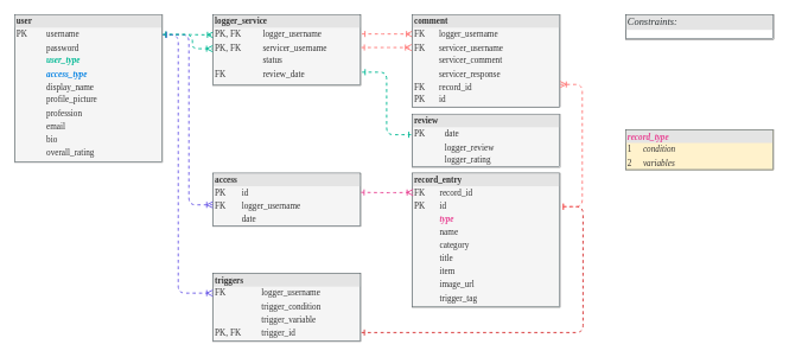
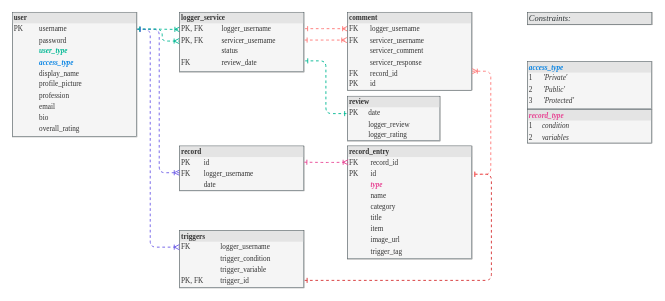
- <mxCell id="19" value="&lt;div style=&quot;box-sizing: border-box ; width: 100% ; background: #e4e4e4 ; padding: 2px&quot;&gt;&lt;font size=&quot;1&quot; style=&quot;&quot; color=&quot;#2d3436&quot;&gt;&lt;span style=&quot;font-size: 14px;&quot;&gt;&lt;i&gt;Constraints:&lt;/i&gt;&lt;/span&gt;&lt;/font&gt;&lt;table style=&quot;width: 100% ; font-size: 1em&quot; cellpadding=&quot;2&quot; cellspacing=&quot;0&quot;&gt;&lt;/table&gt;&lt;/div&gt;" style="verticalAlign=top;align=left;overflow=fill;html=1;rounded=0;shadow=0;comic=0;labelBackgroundColor=none;strokeWidth=0.5;fontFamily=Verdana;fontSize=12;fillColor=default;strokeColor=default;fontColor=#333333;glass=0;noLabel=0;portConstraint=none;labelPadding=0;strokeOpacity=100;perimeterSpacing=0;spacingTop=0;spacing=2;spacingLeft=0;labelBorderColor=#636e72;" parent="1" vertex="1"><mxGeometry x="879" y="20" width="208" height="35" as="geometry" /></mxCell>
+ <mxCell id="19" value="&lt;div style=&quot;box-sizing: border-box ; width: 100% ; background: #e4e4e4 ; padding: 2px&quot;&gt;&lt;font size=&quot;1&quot; style=&quot;&quot; color=&quot;#2d3436&quot;&gt;&lt;span style=&quot;font-size: 14px;&quot;&gt;&lt;i&gt;Constraints:&lt;/i&gt;&lt;/span&gt;&lt;/font&gt;&lt;table style=&quot;width: 100% ; font-size: 1em&quot; cellpadding=&quot;2&quot; cellspacing=&quot;0&quot;&gt;&lt;/table&gt;&lt;/div&gt;" style="verticalAlign=top;align=left;overflow=fill;html=1;rounded=0;shadow=0;comic=0;labelBackgroundColor=none;strokeWidth=0.5;fontFamily=Verdana;fontSize=12;fillColor=default;strokeColor=default;fontColor=#333333;glass=0;noLabel=0;portConstraint=none;labelPadding=0;strokeOpacity=100;perimeterSpacing=0;spacingTop=0;spacing=2;spacingLeft=0;labelBorderColor=#636e72;" parent="1" vertex="1"><mxGeometry x="879" y="20" width="208" height="21" as="geometry" /></mxCell>
+ <mxCell id="17" value="&lt;div style=&quot;box-sizing: border-box ; width: 100% ; background: #e4e4e4 ; padding: 2px&quot;&gt;&lt;b&gt;&lt;font color=&quot;#0984e3&quot;&gt;&lt;i&gt;access_type&lt;/i&gt;&lt;/font&gt;&lt;/b&gt;&lt;/div&gt;&lt;table style=&quot;width: 100% ; font-size: 1em&quot; cellpadding=&quot;2&quot; cellspacing=&quot;0&quot;&gt;&lt;tbody&gt;&lt;tr&gt;&lt;td&gt;1&lt;/td&gt;&lt;td&gt;&lt;i&gt;'Private'&lt;/i&gt;&lt;/td&gt;&lt;/tr&gt;&lt;tr&gt;&lt;td&gt;2&lt;/td&gt;&lt;td&gt;&lt;i&gt;'Public'&amp;nbsp; &amp;nbsp; &amp;nbsp; &amp;nbsp; &amp;nbsp; &amp;nbsp;&amp;nbsp;&lt;/i&gt;&lt;/td&gt;&lt;/tr&gt;&lt;tr&gt;&lt;td&gt;3&lt;/td&gt;&lt;td&gt;&lt;i&gt;'Protected'&lt;/i&gt;&lt;/td&gt;&lt;/tr&gt;&lt;/tbody&gt;&lt;/table&gt;" style="verticalAlign=top;align=left;overflow=fill;html=1;rounded=0;shadow=0;comic=0;labelBackgroundColor=none;strokeWidth=0.5;fontFamily=Verdana;fontSize=12;fillColor=#f5f5f5;strokeColor=#666666;fontColor=#333333;glass=0;noLabel=0;portConstraint=none;labelPadding=0;strokeOpacity=100;perimeterSpacing=0;spacingTop=0;spacing=2;spacingLeft=0;labelBorderColor=#636e72;" parent="1" vertex="1"><mxGeometry x="879" y="102" width="208" height="80" as="geometry" /></mxCell>
- <mxCell id="4" value="&lt;div style=&quot;box-sizing: border-box ; width: 100% ; background: #e4e4e4 ; padding: 2px&quot;&gt;&lt;b&gt;review&lt;/b&gt;&lt;/div&gt;&lt;table style=&quot;width: 100% ; font-size: 1em&quot; cellpadding=&quot;2&quot; cellspacing=&quot;0&quot;&gt;&lt;tbody&gt;&lt;tr&gt;&lt;td&gt;PK&lt;/td&gt;&lt;td&gt;date&lt;/td&gt;&lt;/tr&gt;&lt;tr&gt;&lt;td&gt;&lt;br&gt;&lt;/td&gt;&lt;td&gt;logger_review&lt;br&gt;&lt;/td&gt;&lt;/tr&gt;&lt;tr&gt;&lt;td&gt;&lt;/td&gt;&lt;td&gt;logger_rating&lt;/td&gt;&lt;/tr&gt;&lt;/tbody&gt;&lt;/table&gt;" style="verticalAlign=top;align=left;overflow=fill;html=1;rounded=0;shadow=0;comic=0;labelBackgroundColor=none;strokeWidth=0.5;fontFamily=Verdana;fontSize=12;fillColor=#f5f5f5;strokeColor=#666666;fontColor=#333333;labelBorderColor=#636e72;" parent="1" vertex="1"><mxGeometry x="579" y="160" width="208" height="75" as="geometry" /></mxCell>
+ <mxCell id="4" value="&lt;div style=&quot;box-sizing: border-box ; width: 100% ; background: #e4e4e4 ; padding: 2px&quot;&gt;&lt;b&gt;review&lt;/b&gt;&lt;/div&gt;&lt;table style=&quot;width: 100% ; font-size: 1em&quot; cellpadding=&quot;2&quot; cellspacing=&quot;0&quot;&gt;&lt;tbody&gt;&lt;tr&gt;&lt;td&gt;PK&lt;/td&gt;&lt;td&gt;date&lt;/td&gt;&lt;/tr&gt;&lt;tr&gt;&lt;td&gt;&lt;br&gt;&lt;/td&gt;&lt;td&gt;logger_review&lt;br&gt;&lt;/td&gt;&lt;/tr&gt;&lt;tr&gt;&lt;td&gt;&lt;/td&gt;&lt;td&gt;logger_rating&lt;/td&gt;&lt;/tr&gt;&lt;/tbody&gt;&lt;/table&gt;" style="verticalAlign=top;align=left;overflow=fill;html=1;rounded=0;shadow=0;comic=0;labelBackgroundColor=none;strokeWidth=0.5;fontFamily=Verdana;fontSize=12;fillColor=#f5f5f5;strokeColor=#666666;fontColor=#333333;labelBorderColor=#636e72;" parent="1" vertex="1"><mxGeometry x="579" y="160" width="155" height="75" as="geometry" /></mxCell>
- <mxCell id="18" value="&lt;div style=&quot;box-sizing: border-box ; width: 100% ; background: #e4e4e4 ; padding: 2px&quot;&gt;&lt;b&gt;&lt;i&gt;&lt;font color=&quot;#e84393&quot;&gt;record_type&lt;/font&gt;&lt;/i&gt;&lt;/b&gt;&lt;/div&gt;&lt;table style=&quot;width: 100% ; font-size: 1em&quot; cellpadding=&quot;2&quot; cellspacing=&quot;0&quot;&gt;&lt;tbody&gt;&lt;tr&gt;&lt;td&gt;1&lt;/td&gt;&lt;td&gt;&lt;i&gt;condition&lt;/i&gt;&lt;/td&gt;&lt;/tr&gt;&lt;tr&gt;&lt;td&gt;2&lt;/td&gt;&lt;td&gt;&lt;i&gt;variables&amp;nbsp; &amp;nbsp; &amp;nbsp; &amp;nbsp; &amp;nbsp; &amp;nbsp;&amp;nbsp;&lt;/i&gt;&lt;/td&gt;&lt;/tr&gt;&lt;/tbody&gt;&lt;/table&gt;" style="verticalAlign=top;align=left;overflow=fill;html=1;rounded=0;shadow=0;comic=0;labelBackgroundColor=none;strokeWidth=0.5;fontFamily=Verdana;fontSize=12;fillColor=#fff2cc;strokeColor=#666666;fontColor=#333333;glass=0;noLabel=0;portConstraint=none;labelPadding=0;strokeOpacity=100;perimeterSpacing=0;spacingTop=0;spacing=2;spacingLeft=0;labelBorderColor=#636e72;" parent="1" vertex="1"><mxGeometry x="879" y="182" width="208" height="57" as="geometry" /></mxCell>
+ <mxCell id="18" value="&lt;div style=&quot;box-sizing: border-box ; width: 100% ; background: #e4e4e4 ; padding: 2px&quot;&gt;&lt;b&gt;&lt;i&gt;&lt;font color=&quot;#e84393&quot;&gt;record_type&lt;/font&gt;&lt;/i&gt;&lt;/b&gt;&lt;/div&gt;&lt;table style=&quot;width: 100% ; font-size: 1em&quot; cellpadding=&quot;2&quot; cellspacing=&quot;0&quot;&gt;&lt;tbody&gt;&lt;tr&gt;&lt;td&gt;1&lt;/td&gt;&lt;td&gt;&lt;i&gt;condition&lt;/i&gt;&lt;/td&gt;&lt;/tr&gt;&lt;tr&gt;&lt;td&gt;2&lt;/td&gt;&lt;td&gt;&lt;i&gt;variables&amp;nbsp; &amp;nbsp; &amp;nbsp; &amp;nbsp; &amp;nbsp; &amp;nbsp;&amp;nbsp;&lt;/i&gt;&lt;/td&gt;&lt;/tr&gt;&lt;/tbody&gt;&lt;/table&gt;" style="verticalAlign=top;align=left;overflow=fill;html=1;rounded=0;shadow=0;comic=0;labelBackgroundColor=none;strokeWidth=0.5;fontFamily=Verdana;fontSize=12;fillColor=#f5f5f5;strokeColor=#666666;fontColor=#333333;glass=0;noLabel=0;portConstraint=none;labelPadding=0;strokeOpacity=100;perimeterSpacing=0;spacingTop=0;spacing=2;spacingLeft=0;labelBorderColor=#636e72;" parent="1" vertex="1"><mxGeometry x="879" y="182" width="208" height="57" as="geometry" /></mxCell>
- <mxCell id="6" value="&lt;div style=&quot;box-sizing: border-box ; width: 100% ; background: #e4e4e4 ; padding: 2px&quot;&gt;&lt;b&gt;access&lt;/b&gt;&lt;/div&gt;&lt;table style=&quot;width: 100% ; font-size: 1em&quot; cellpadding=&quot;2&quot; cellspacing=&quot;0&quot;&gt;&lt;tbody&gt;&lt;tr&gt;&lt;td&gt;PK&lt;/td&gt;&lt;td&gt;id&lt;br&gt;&lt;/td&gt;&lt;/tr&gt;&lt;tr&gt;&lt;td&gt;FK&lt;/td&gt;&lt;td&gt;logger_username&lt;/td&gt;&lt;/tr&gt;&lt;tr&gt;&lt;td&gt;&lt;br&gt;&lt;/td&gt;&lt;td&gt;date&lt;/td&gt;&lt;/tr&gt;&lt;/tbody&gt;&lt;/table&gt;" style="verticalAlign=top;align=left;overflow=fill;html=1;rounded=0;shadow=0;comic=0;labelBackgroundColor=none;strokeWidth=0.5;fontFamily=Verdana;fontSize=12;fillColor=#f5f5f5;strokeColor=#666666;fontColor=#333333;labelBorderColor=#636e72;" parent="1" vertex="1"><mxGeometry x="299" y="243" width="208" height="75" as="geometry" /></mxCell>
+ <mxCell id="6" value="&lt;div style=&quot;box-sizing: border-box ; width: 100% ; background: #e4e4e4 ; padding: 2px&quot;&gt;&lt;b&gt;record&lt;/b&gt;&lt;/div&gt;&lt;table style=&quot;width: 100% ; font-size: 1em&quot; cellpadding=&quot;2&quot; cellspacing=&quot;0&quot;&gt;&lt;tbody&gt;&lt;tr&gt;&lt;td&gt;PK&lt;/td&gt;&lt;td&gt;id&lt;br&gt;&lt;/td&gt;&lt;/tr&gt;&lt;tr&gt;&lt;td&gt;FK&lt;/td&gt;&lt;td&gt;logger_username&lt;/td&gt;&lt;/tr&gt;&lt;tr&gt;&lt;td&gt;&lt;br&gt;&lt;/td&gt;&lt;td&gt;date&lt;/td&gt;&lt;/tr&gt;&lt;/tbody&gt;&lt;/table&gt;" style="verticalAlign=top;align=left;overflow=fill;html=1;rounded=0;shadow=0;comic=0;labelBackgroundColor=none;strokeWidth=0.5;fontFamily=Verdana;fontSize=12;fillColor=#f5f5f5;strokeColor=#666666;fontColor=#333333;labelBorderColor=#636e72;" parent="1" vertex="1"><mxGeometry x="299" y="243" width="208" height="75" as="geometry" /></mxCell>
